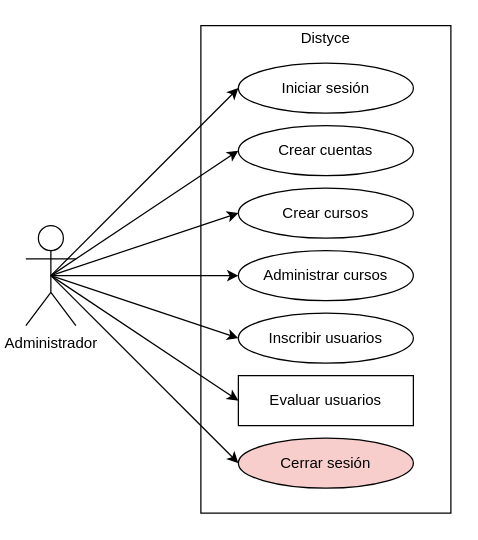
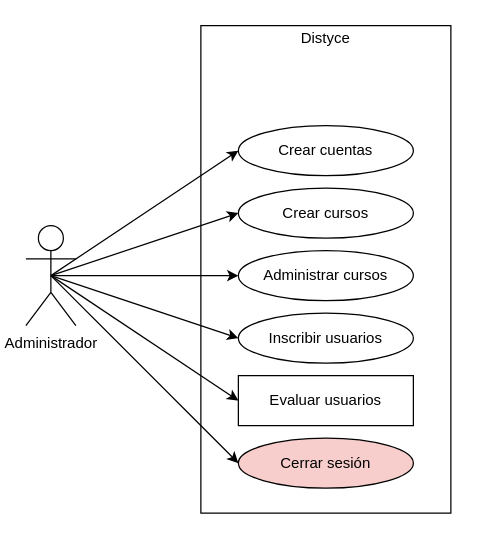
- <mxCell id="4" value="Iniciar sesión" style="ellipse;whiteSpace=wrap;html=1;" vertex="1" parent="1"><mxGeometry x="190" y="50" width="140" height="40" as="geometry" /></mxCell>
- <mxCell id="7" style="edgeStyle=none;rounded=0;orthogonalLoop=1;jettySize=auto;html=1;exitX=0.5;exitY=0.5;exitDx=0;exitDy=0;exitPerimeter=0;entryX=0;entryY=0.5;entryDx=0;entryDy=0;" edge="1" parent="1" source="2" target="4"><mxGeometry relative="1" as="geometry"><mxPoint x="130" y="220" as="targetPoint" /></mxGeometry></mxCell>
